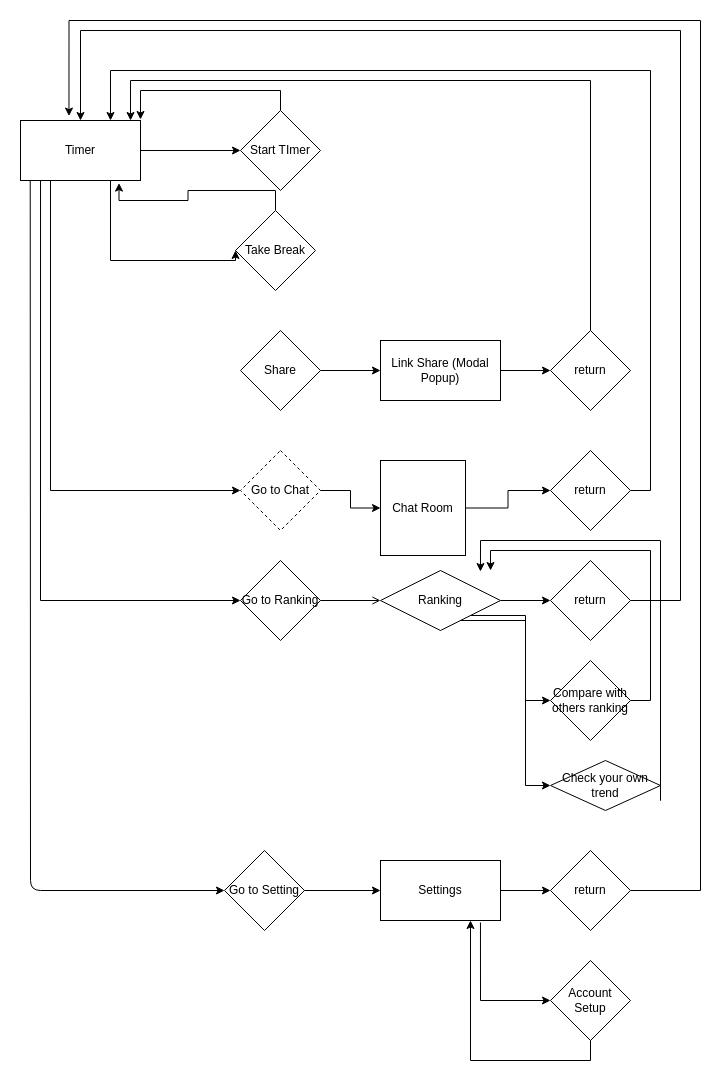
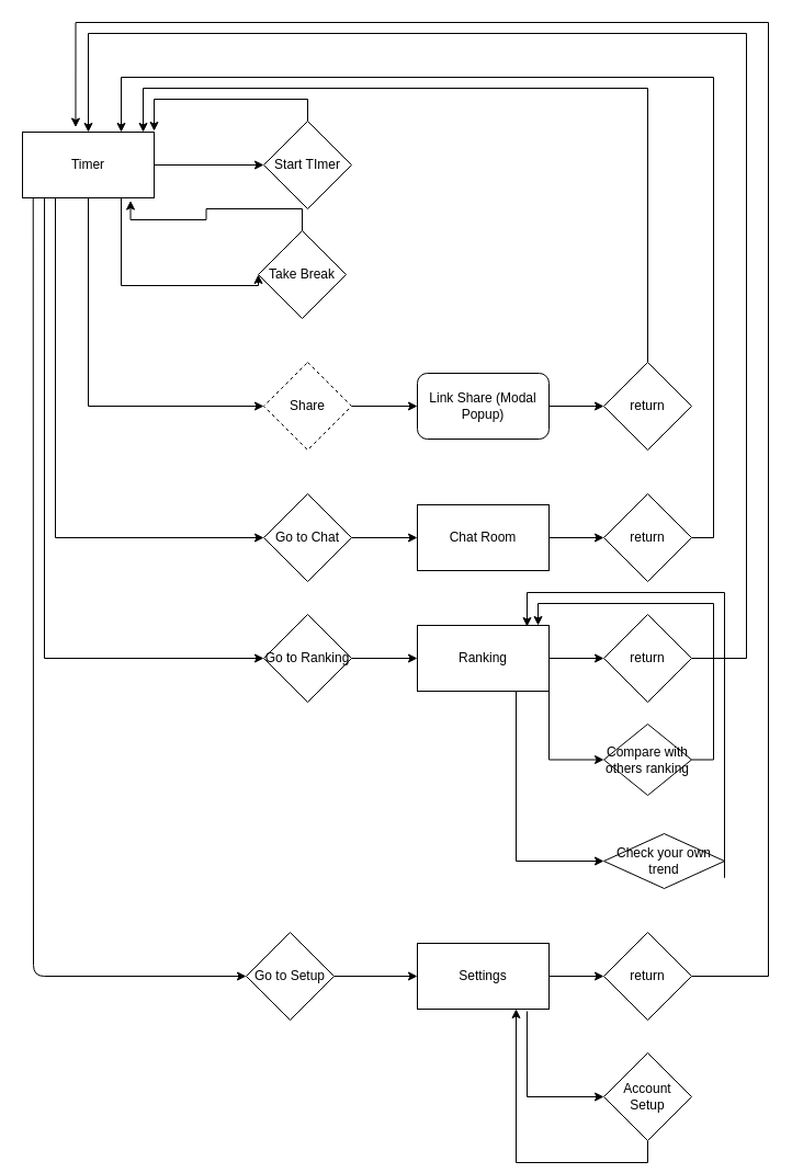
+ <mxCell id="4" style="edgeStyle=orthogonalEdgeStyle;rounded=0;orthogonalLoop=1;jettySize=auto;html=1;exitX=0.5;exitY=1;exitDx=0;exitDy=0;entryX=0;entryY=0.5;entryDx=0;entryDy=0;" edge="1" parent="1" source="7" target="15"><mxGeometry relative="1" as="geometry" /></mxCell>
- <mxCell id="15" value="Share" style="rhombus;whiteSpace=wrap;html=1;" vertex="1" parent="1"><mxGeometry x="240" y="330" width="80" height="80" as="geometry" /></mxCell>
+ <mxCell id="15" value="Share" style="rhombus;whiteSpace=wrap;html=1;dashed=1;" vertex="1" parent="1"><mxGeometry x="240" y="330" width="80" height="80" as="geometry" /></mxCell>
- <mxCell id="13" value="Link Share (Modal Popup)" style="rounded=0;whiteSpace=wrap;html=1;" vertex="1" parent="1"><mxGeometry x="380" y="340" width="120" height="60" as="geometry" /></mxCell>
+ <mxCell id="13" value="Link Share (Modal Popup)" style="whiteSpace=wrap;html=1;rounded=1;" vertex="1" parent="1"><mxGeometry x="380" y="340" width="120" height="60" as="geometry" /></mxCell>
- <mxCell id="19" value="Go to Chat" style="rhombus;whiteSpace=wrap;html=1;dashed=1;" vertex="1" parent="1"><mxGeometry x="240" y="450" width="80" height="80" as="geometry" /></mxCell>
+ <mxCell id="19" value="Go to Chat" style="rhombus;whiteSpace=wrap;html=1;" vertex="1" parent="1"><mxGeometry x="240" y="450" width="80" height="80" as="geometry" /></mxCell>
- <mxCell id="21" value="Chat Room" style="rounded=0;whiteSpace=wrap;html=1;" vertex="1" parent="1"><mxGeometry x="380" y="460" width="85" height="95" as="geometry" /></mxCell>
+ <mxCell id="21" value="Chat Room" style="rounded=0;whiteSpace=wrap;html=1;" vertex="1" parent="1"><mxGeometry x="380" y="460" width="120" height="60" as="geometry" /></mxCell>
- <mxCell id="24" style="edgeStyle=orthogonalEdgeStyle;rounded=0;orthogonalLoop=1;jettySize=auto;html=1;exitX=1;exitY=0.5;exitDx=0;exitDy=0;entryX=0;entryY=0.5;entryDx=0;entryDy=0;endArrow=open;" edge="1" parent="1" source="25" target="29"><mxGeometry relative="1" as="geometry" /></mxCell>
+ <mxCell id="24" style="edgeStyle=orthogonalEdgeStyle;rounded=0;orthogonalLoop=1;jettySize=auto;html=1;exitX=1;exitY=0.5;exitDx=0;exitDy=0;entryX=0;entryY=0.5;entryDx=0;entryDy=0;" edge="1" parent="1" source="25" target="29"><mxGeometry relative="1" as="geometry" /></mxCell>
- <mxCell id="29" value="Ranking" style="rhombus;whiteSpace=wrap;html=1;" vertex="1" parent="1"><mxGeometry x="380" y="570" width="120" height="60" as="geometry" /></mxCell>
+ <mxCell id="29" value="Ranking" style="rounded=0;whiteSpace=wrap;html=1;" vertex="1" parent="1"><mxGeometry x="380" y="570" width="120" height="60" as="geometry" /></mxCell>
- <mxCell id="33" value="Compare with others ranking" style="rhombus;whiteSpace=wrap;html=1;" vertex="1" parent="1"><mxGeometry x="550" y="660" width="80" height="80" as="geometry" /></mxCell>
+ <mxCell id="33" value="Compare with others ranking" style="rhombus;whiteSpace=wrap;html=1;" vertex="1" parent="1"><mxGeometry x="550" y="660" width="80" height="65" as="geometry" /></mxCell>
- <mxCell id="37" value="Go to Setting" style="rhombus;whiteSpace=wrap;html=1;" vertex="1" parent="1"><mxGeometry x="224" y="850" width="80" height="80" as="geometry" /></mxCell>
+ <mxCell id="37" value="Go to Setup" style="rhombus;whiteSpace=wrap;html=1;" vertex="1" parent="1"><mxGeometry x="224" y="850" width="80" height="80" as="geometry" /></mxCell>
